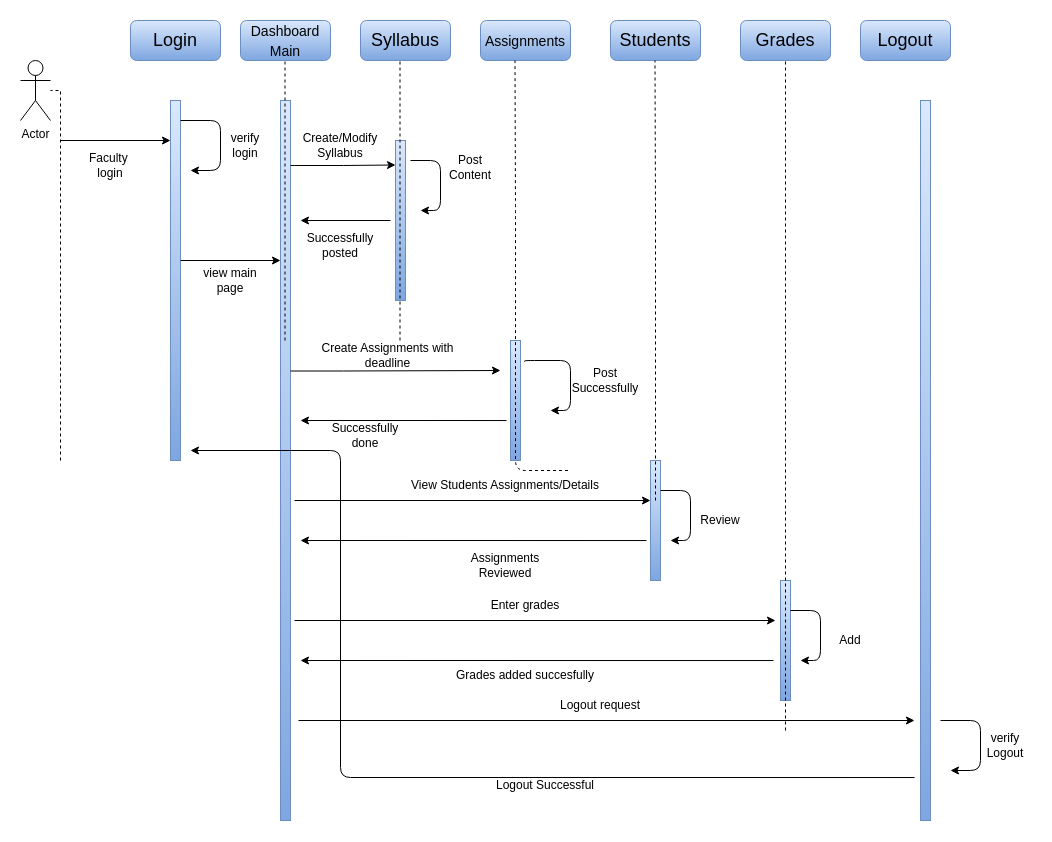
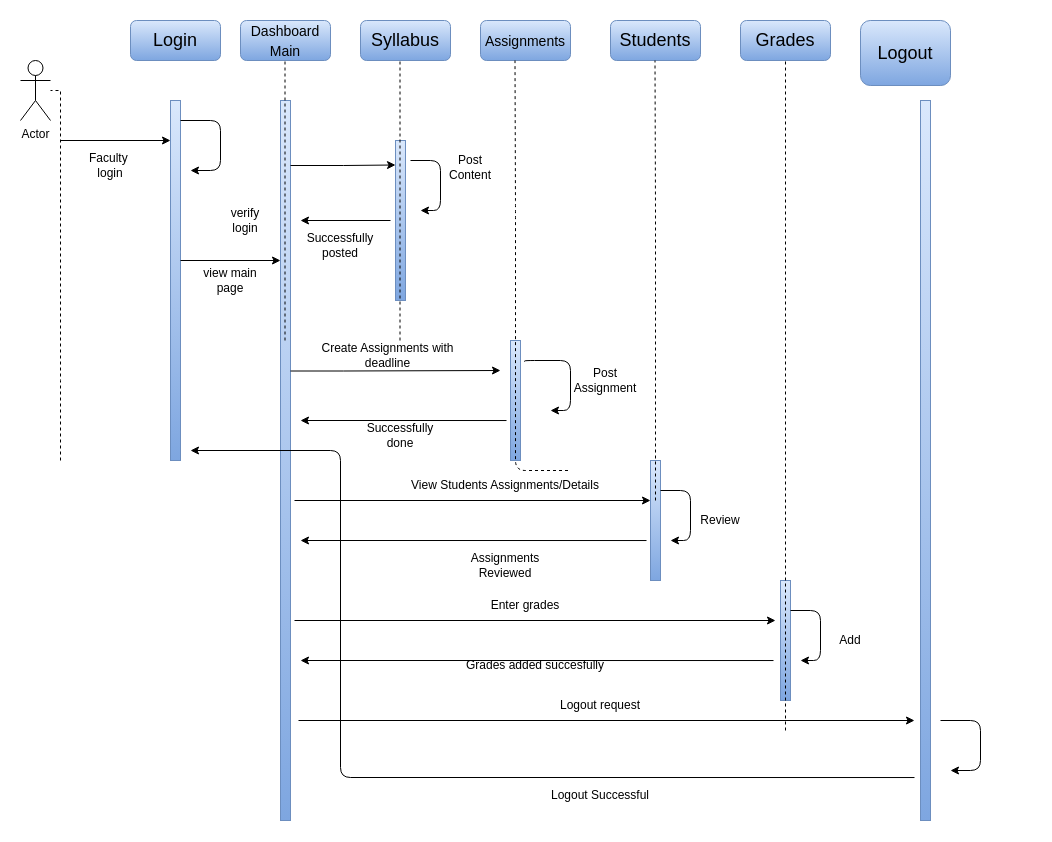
- <mxCell id="11" value="&lt;span style=&quot;font-size: 18px&quot;&gt;Logout&lt;/span&gt;" style="rounded=1;whiteSpace=wrap;html=1;gradientColor=#7ea6e0;fillColor=#dae8fc;strokeColor=#6c8ebf;" parent="1" vertex="1"><mxGeometry x="860" y="20" width="90" height="40" as="geometry" /></mxCell>
+ <mxCell id="11" value="&lt;span style=&quot;font-size: 18px&quot;&gt;Logout&lt;/span&gt;" style="rounded=1;whiteSpace=wrap;html=1;gradientColor=#7ea6e0;fillColor=#dae8fc;strokeColor=#6c8ebf;" parent="1" vertex="1"><mxGeometry x="860" y="20" width="90" height="65" as="geometry" /></mxCell>
- <mxCell id="18" value="verify&lt;br&gt;login" style="text;html=1;strokeColor=none;fillColor=none;align=center;verticalAlign=middle;whiteSpace=wrap;rounded=0;" parent="1" vertex="1"><mxGeometry x="220" y="130" width="50" height="30" as="geometry" /></mxCell>
+ <mxCell id="18" value="verify&lt;br&gt;login" style="text;html=1;strokeColor=none;fillColor=none;align=center;verticalAlign=middle;whiteSpace=wrap;rounded=0;" parent="1" vertex="1"><mxGeometry x="220" y="205" width="50" height="30" as="geometry" /></mxCell>
- <mxCell id="24" value="Create/Modify Syllabus" style="text;html=1;strokeColor=none;fillColor=none;align=center;verticalAlign=middle;whiteSpace=wrap;rounded=0;" parent="1" vertex="1"><mxGeometry x="310" y="130" width="60" height="30" as="geometry" /></mxCell>
- <mxCell id="33" value="Post&lt;br&gt;Successfully" style="text;html=1;strokeColor=none;fillColor=none;align=center;verticalAlign=middle;whiteSpace=wrap;rounded=0;" parent="1" vertex="1"><mxGeometry x="570" y="340" width="70" height="80" as="geometry" /></mxCell>
+ <mxCell id="33" value="Post&lt;br&gt;Assignment" style="text;html=1;strokeColor=none;fillColor=none;align=center;verticalAlign=middle;whiteSpace=wrap;rounded=0;" parent="1" vertex="1"><mxGeometry x="570" y="340" width="70" height="80" as="geometry" /></mxCell>
- <mxCell id="30" value="Successfully&lt;br&gt;done" style="text;html=1;strokeColor=none;fillColor=none;align=center;verticalAlign=middle;whiteSpace=wrap;rounded=0;" parent="1" vertex="1"><mxGeometry x="335" y="420" width="60" height="30" as="geometry" /></mxCell>
+ <mxCell id="30" value="Successfully&lt;br&gt;done" style="text;html=1;strokeColor=none;fillColor=none;align=center;verticalAlign=middle;whiteSpace=wrap;rounded=0;" parent="1" vertex="1"><mxGeometry x="370" y="420" width="60" height="30" as="geometry" /></mxCell>
- <mxCell id="50" value="Grades added succesfully" style="text;html=1;strokeColor=none;fillColor=none;align=center;verticalAlign=middle;whiteSpace=wrap;rounded=0;" parent="1" vertex="1"><mxGeometry x="435" y="660" width="180" height="30" as="geometry" /></mxCell>
+ <mxCell id="50" value="Grades added succesfully" style="text;html=1;strokeColor=none;fillColor=none;align=center;verticalAlign=middle;whiteSpace=wrap;rounded=0;" parent="1" vertex="1"><mxGeometry x="445" y="650" width="180" height="30" as="geometry" /></mxCell>
- <mxCell id="57" value="verify&lt;br&gt;Logout" style="text;html=1;strokeColor=none;fillColor=none;align=center;verticalAlign=middle;whiteSpace=wrap;rounded=0;" parent="1" vertex="1"><mxGeometry x="980" y="730" width="50" height="30" as="geometry" /></mxCell>
- <mxCell id="58" value="Logout Successful" style="text;html=1;strokeColor=none;fillColor=none;align=center;verticalAlign=middle;whiteSpace=wrap;rounded=0;" parent="1" vertex="1"><mxGeometry x="455" y="770" width="180" height="30" as="geometry" /></mxCell>
+ <mxCell id="58" value="Logout Successful" style="text;html=1;strokeColor=none;fillColor=none;align=center;verticalAlign=middle;whiteSpace=wrap;rounded=0;" parent="1" vertex="1"><mxGeometry x="510" y="780" width="180" height="30" as="geometry" /></mxCell>
